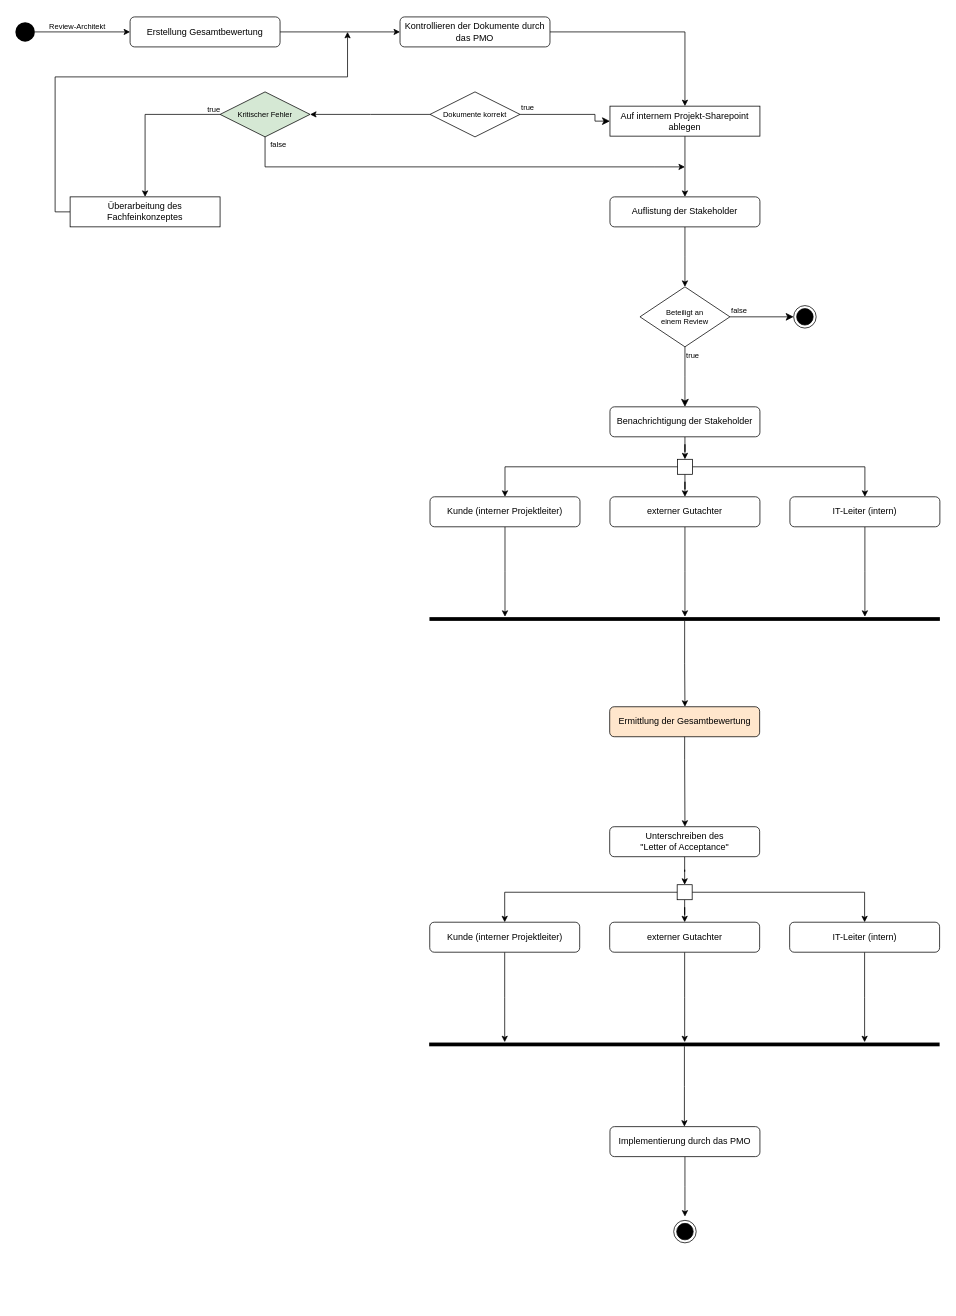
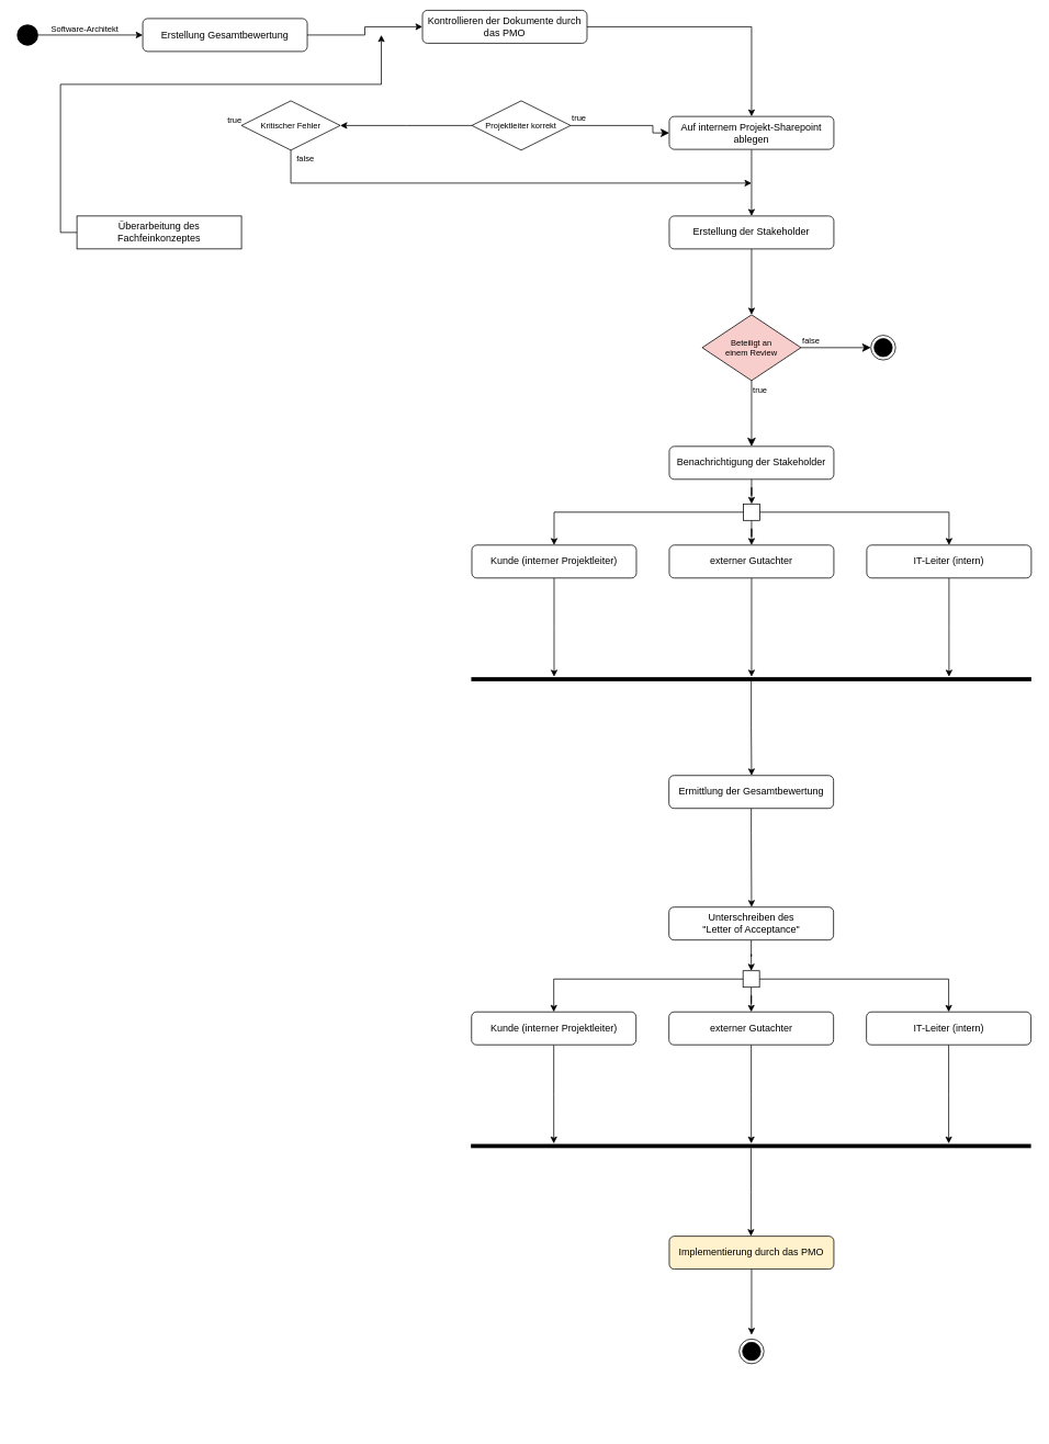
- <mxCell id="6" value="&lt;font style=&quot;font-size: 10px&quot;&gt;Review-Architekt&lt;/font&gt;" style="text;html=1;strokeColor=none;fillColor=none;align=center;verticalAlign=middle;whiteSpace=wrap;rounded=0;" vertex="1" parent="1"><mxGeometry x="23" y="20" width="160" height="30" as="geometry" /></mxCell>
+ <mxCell id="6" value="&lt;font style=&quot;font-size: 10px&quot;&gt;Software-Architekt&lt;/font&gt;" style="text;html=1;strokeColor=none;fillColor=none;align=center;verticalAlign=middle;whiteSpace=wrap;rounded=0;" vertex="1" parent="1"><mxGeometry x="23" y="20" width="160" height="30" as="geometry" /></mxCell>
- <mxCell id="8" value="Kontrollieren der Dokumente durch das PMO" style="rounded=1;whiteSpace=wrap;html=1;" vertex="1" parent="1"><mxGeometry x="533" y="22" width="200" height="40" as="geometry" /></mxCell>
+ <mxCell id="8" value="Kontrollieren der Dokumente durch das PMO" style="rounded=1;whiteSpace=wrap;html=1;" vertex="1" parent="1"><mxGeometry x="513" y="12" width="200" height="40" as="geometry" /></mxCell>
- <mxCell id="35" style="edgeStyle=orthogonalEdgeStyle;rounded=0;orthogonalLoop=1;jettySize=auto;html=1;labelBackgroundColor=#FFFFFF;fontSize=10;endArrow=classic;endFill=1;strokeColor=#000000;entryX=0.5;entryY=0;entryDx=0;entryDy=0;" edge="1" parent="1" source="36" target="38"><mxGeometry relative="1" as="geometry"><mxPoint x="193" y="152" as="targetPoint" /><Array as="points"><mxPoint x="193" y="152" /></Array></mxGeometry></mxCell>
- <mxCell id="36" value="Kritischer Fehler" style="rhombus;whiteSpace=wrap;html=1;fillColor=#d5e8d4;strokeColor=#000000;fontSize=10;" vertex="1" parent="1"><mxGeometry x="293" y="122" width="120" height="60" as="geometry" /></mxCell>
+ <mxCell id="36" value="Kritischer Fehler" style="rhombus;whiteSpace=wrap;html=1;fillColor=#FFFFFF;strokeColor=#000000;fontSize=10;" vertex="1" parent="1"><mxGeometry x="293" y="122" width="120" height="60" as="geometry" /></mxCell>
- <mxCell id="10" value="Dokumente korrekt" style="rhombus;whiteSpace=wrap;html=1;fillColor=#FFFFFF;strokeColor=#000000;fontSize=10;" vertex="1" parent="1"><mxGeometry x="573" y="122" width="120" height="60" as="geometry" /></mxCell>
+ <mxCell id="10" value="Projektleiter korrekt" style="rhombus;whiteSpace=wrap;html=1;fillColor=#FFFFFF;strokeColor=#000000;fontSize=10;" vertex="1" parent="1"><mxGeometry x="573" y="122" width="120" height="60" as="geometry" /></mxCell>
- <mxCell id="13" value="Auf internem Projekt-Sharepoint ablegen" style="whiteSpace=wrap;html=1;rounded=0;" vertex="1" parent="1"><mxGeometry x="813" y="141" width="200" height="40" as="geometry" /></mxCell>
+ <mxCell id="13" value="Auf internem Projekt-Sharepoint ablegen" style="rounded=1;whiteSpace=wrap;html=1;" vertex="1" parent="1"><mxGeometry x="813" y="141" width="200" height="40" as="geometry" /></mxCell>
- <mxCell id="15" value="Auflistung der Stakeholder" style="rounded=1;whiteSpace=wrap;html=1;" vertex="1" parent="1"><mxGeometry x="813" y="262" width="200" height="40" as="geometry" /></mxCell>
+ <mxCell id="15" value="Erstellung der Stakeholder" style="rounded=1;whiteSpace=wrap;html=1;" vertex="1" parent="1"><mxGeometry x="813" y="262" width="200" height="40" as="geometry" /></mxCell>
- <mxCell id="18" value="Beteiligt an &lt;br&gt;einem Review" style="rhombus;whiteSpace=wrap;html=1;fillColor=#FFFFFF;strokeColor=#000000;fontSize=10;align=center;" vertex="1" parent="1"><mxGeometry x="853" y="382" width="120" height="80" as="geometry" /></mxCell>
+ <mxCell id="18" value="Beteiligt an &lt;br&gt;einem Review" style="rhombus;whiteSpace=wrap;html=1;fillColor=#f8cecc;strokeColor=#000000;fontSize=10;align=center;" vertex="1" parent="1"><mxGeometry x="853" y="382" width="120" height="80" as="geometry" /></mxCell>
- <mxCell id="34" value="Ermittlung der Gesamtbewertung" style="rounded=1;whiteSpace=wrap;html=1;fillColor=#ffe6cc;" vertex="1" parent="1"><mxGeometry x="812.63" y="942" width="200" height="40" as="geometry" /></mxCell>
+ <mxCell id="34" value="Ermittlung der Gesamtbewertung" style="rounded=1;whiteSpace=wrap;html=1;" vertex="1" parent="1"><mxGeometry x="812.63" y="942" width="200" height="40" as="geometry" /></mxCell>
- <mxCell id="58" value="Implementierung durch das PMO" style="rounded=1;whiteSpace=wrap;html=1;" vertex="1" parent="1"><mxGeometry x="813" y="1502" width="200" height="40" as="geometry" /></mxCell>
+ <mxCell id="58" value="Implementierung durch das PMO" style="rounded=1;whiteSpace=wrap;html=1;fillColor=#fff2cc;" vertex="1" parent="1"><mxGeometry x="813" y="1502" width="200" height="40" as="geometry" /></mxCell>
